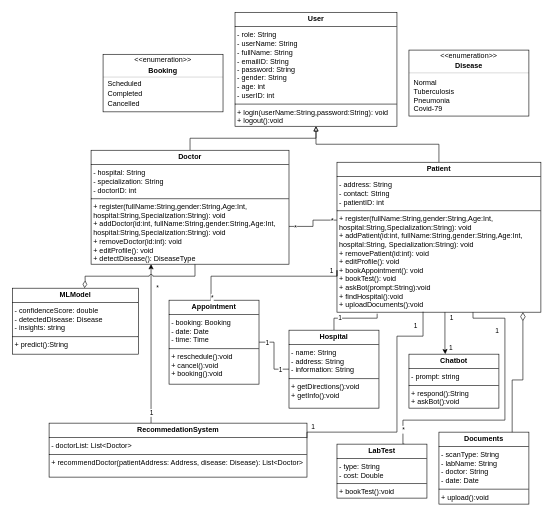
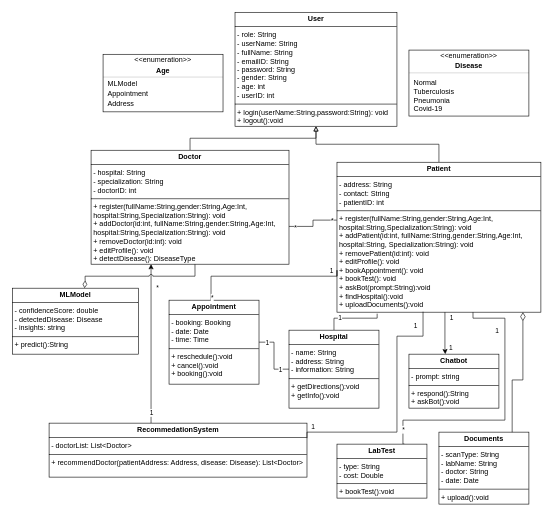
- <mxCell id="23" value="Booking" style="html=1;align=center;spacing=0;verticalAlign=middle;strokeColor=none;fillColor=none;whiteSpace=wrap;fontStyle=1;" vertex="1" parent="21"><mxGeometry y="20" width="200" height="14" as="geometry" /></mxCell>
+ <mxCell id="23" value="Age" style="html=1;align=center;spacing=0;verticalAlign=middle;strokeColor=none;fillColor=none;whiteSpace=wrap;fontStyle=1;" vertex="1" parent="21"><mxGeometry y="20" width="200" height="14" as="geometry" /></mxCell>
- <mxCell id="25" value="Scheduled" style="html=1;align=left;spacing=0;spacingLeft=8;verticalAlign=middle;strokeColor=none;fillColor=none;whiteSpace=wrap;" vertex="1" parent="21"><mxGeometry y="42" width="200" height="16" as="geometry" /></mxCell>
+ <mxCell id="25" value="MLModel" style="html=1;align=left;spacing=0;spacingLeft=8;verticalAlign=middle;strokeColor=none;fillColor=none;whiteSpace=wrap;" vertex="1" parent="21"><mxGeometry y="42" width="200" height="16" as="geometry" /></mxCell>
- <mxCell id="26" value="Completed" style="html=1;align=left;spacing=0;spacingLeft=8;verticalAlign=middle;strokeColor=none;fillColor=none;whiteSpace=wrap;" vertex="1" parent="21"><mxGeometry y="58" width="200" height="16" as="geometry" /></mxCell>
+ <mxCell id="26" value="Appointment" style="html=1;align=left;spacing=0;spacingLeft=8;verticalAlign=middle;strokeColor=none;fillColor=none;whiteSpace=wrap;" vertex="1" parent="21"><mxGeometry y="58" width="200" height="16" as="geometry" /></mxCell>
- <mxCell id="35" value="Normal&lt;div&gt;Tuberculosis&lt;/div&gt;&lt;div&gt;Pneumonia&lt;/div&gt;&lt;div&gt;Covid-79&lt;/div&gt;" style="html=1;align=left;spacing=0;spacingLeft=8;verticalAlign=middle;strokeColor=none;fillColor=none;whiteSpace=wrap;" vertex="1" parent="31"><mxGeometry y="42" width="200" height="68" as="geometry" /></mxCell>
+ <mxCell id="35" value="Normal&lt;div&gt;Tuberculosis&lt;/div&gt;&lt;div&gt;Pneumonia&lt;/div&gt;&lt;div&gt;Covid-19&lt;/div&gt;" style="html=1;align=left;spacing=0;spacingLeft=8;verticalAlign=middle;strokeColor=none;fillColor=none;whiteSpace=wrap;" vertex="1" parent="31"><mxGeometry y="42" width="200" height="68" as="geometry" /></mxCell>
- <mxCell id="27" value="Cancelled" style="html=1;align=left;spacing=0;spacingLeft=8;verticalAlign=middle;strokeColor=none;fillColor=none;whiteSpace=wrap;" vertex="1" parent="21"><mxGeometry y="74" width="200" height="16" as="geometry" /></mxCell>
+ <mxCell id="27" value="Address" style="html=1;align=left;spacing=0;spacingLeft=8;verticalAlign=middle;strokeColor=none;fillColor=none;whiteSpace=wrap;" vertex="1" parent="21"><mxGeometry y="74" width="200" height="16" as="geometry" /></mxCell>
